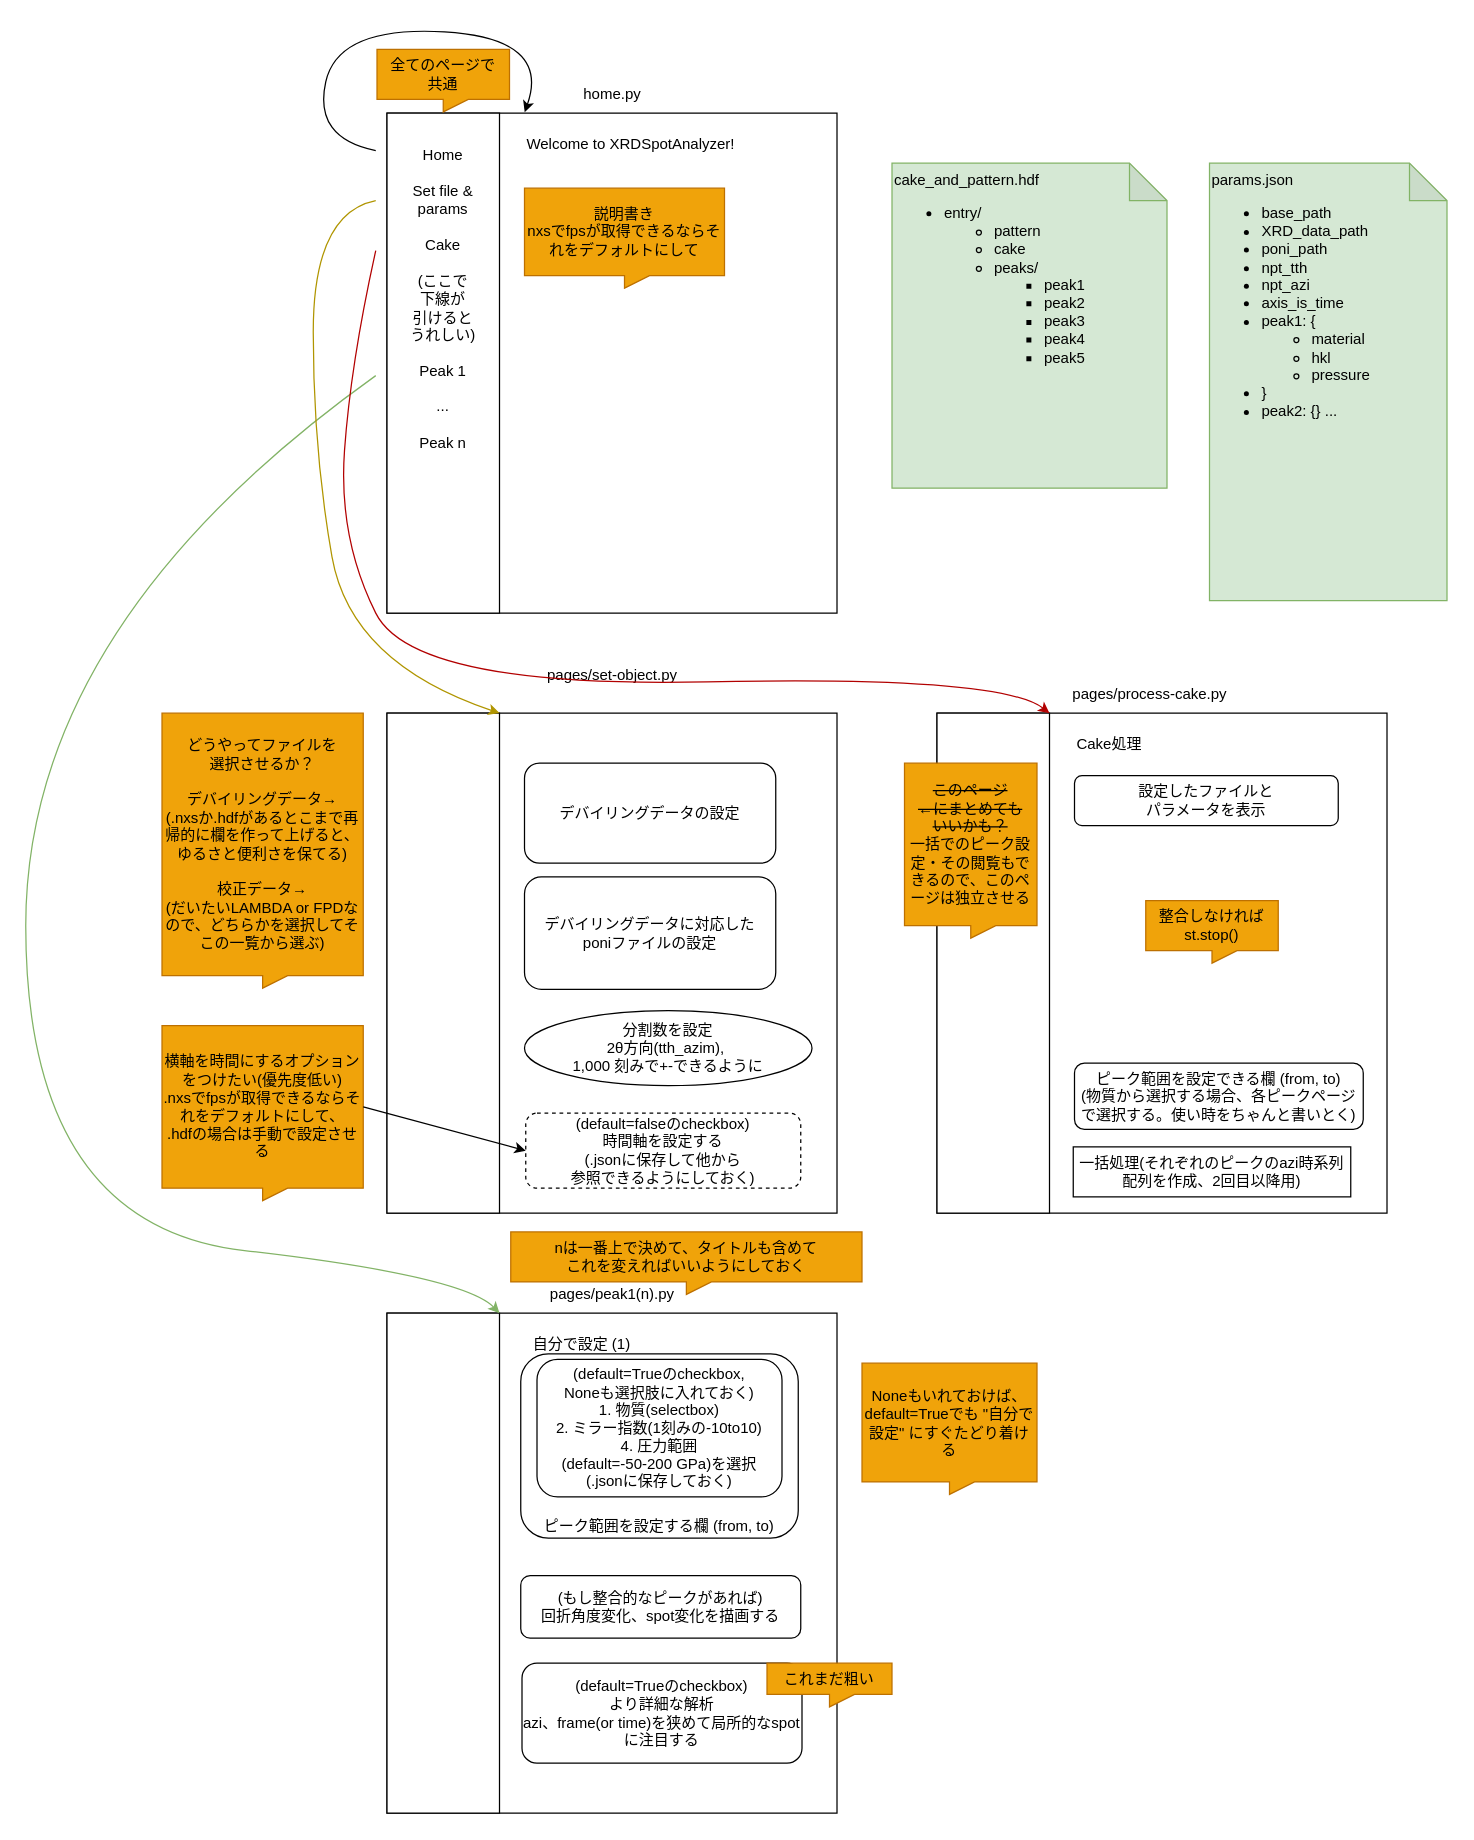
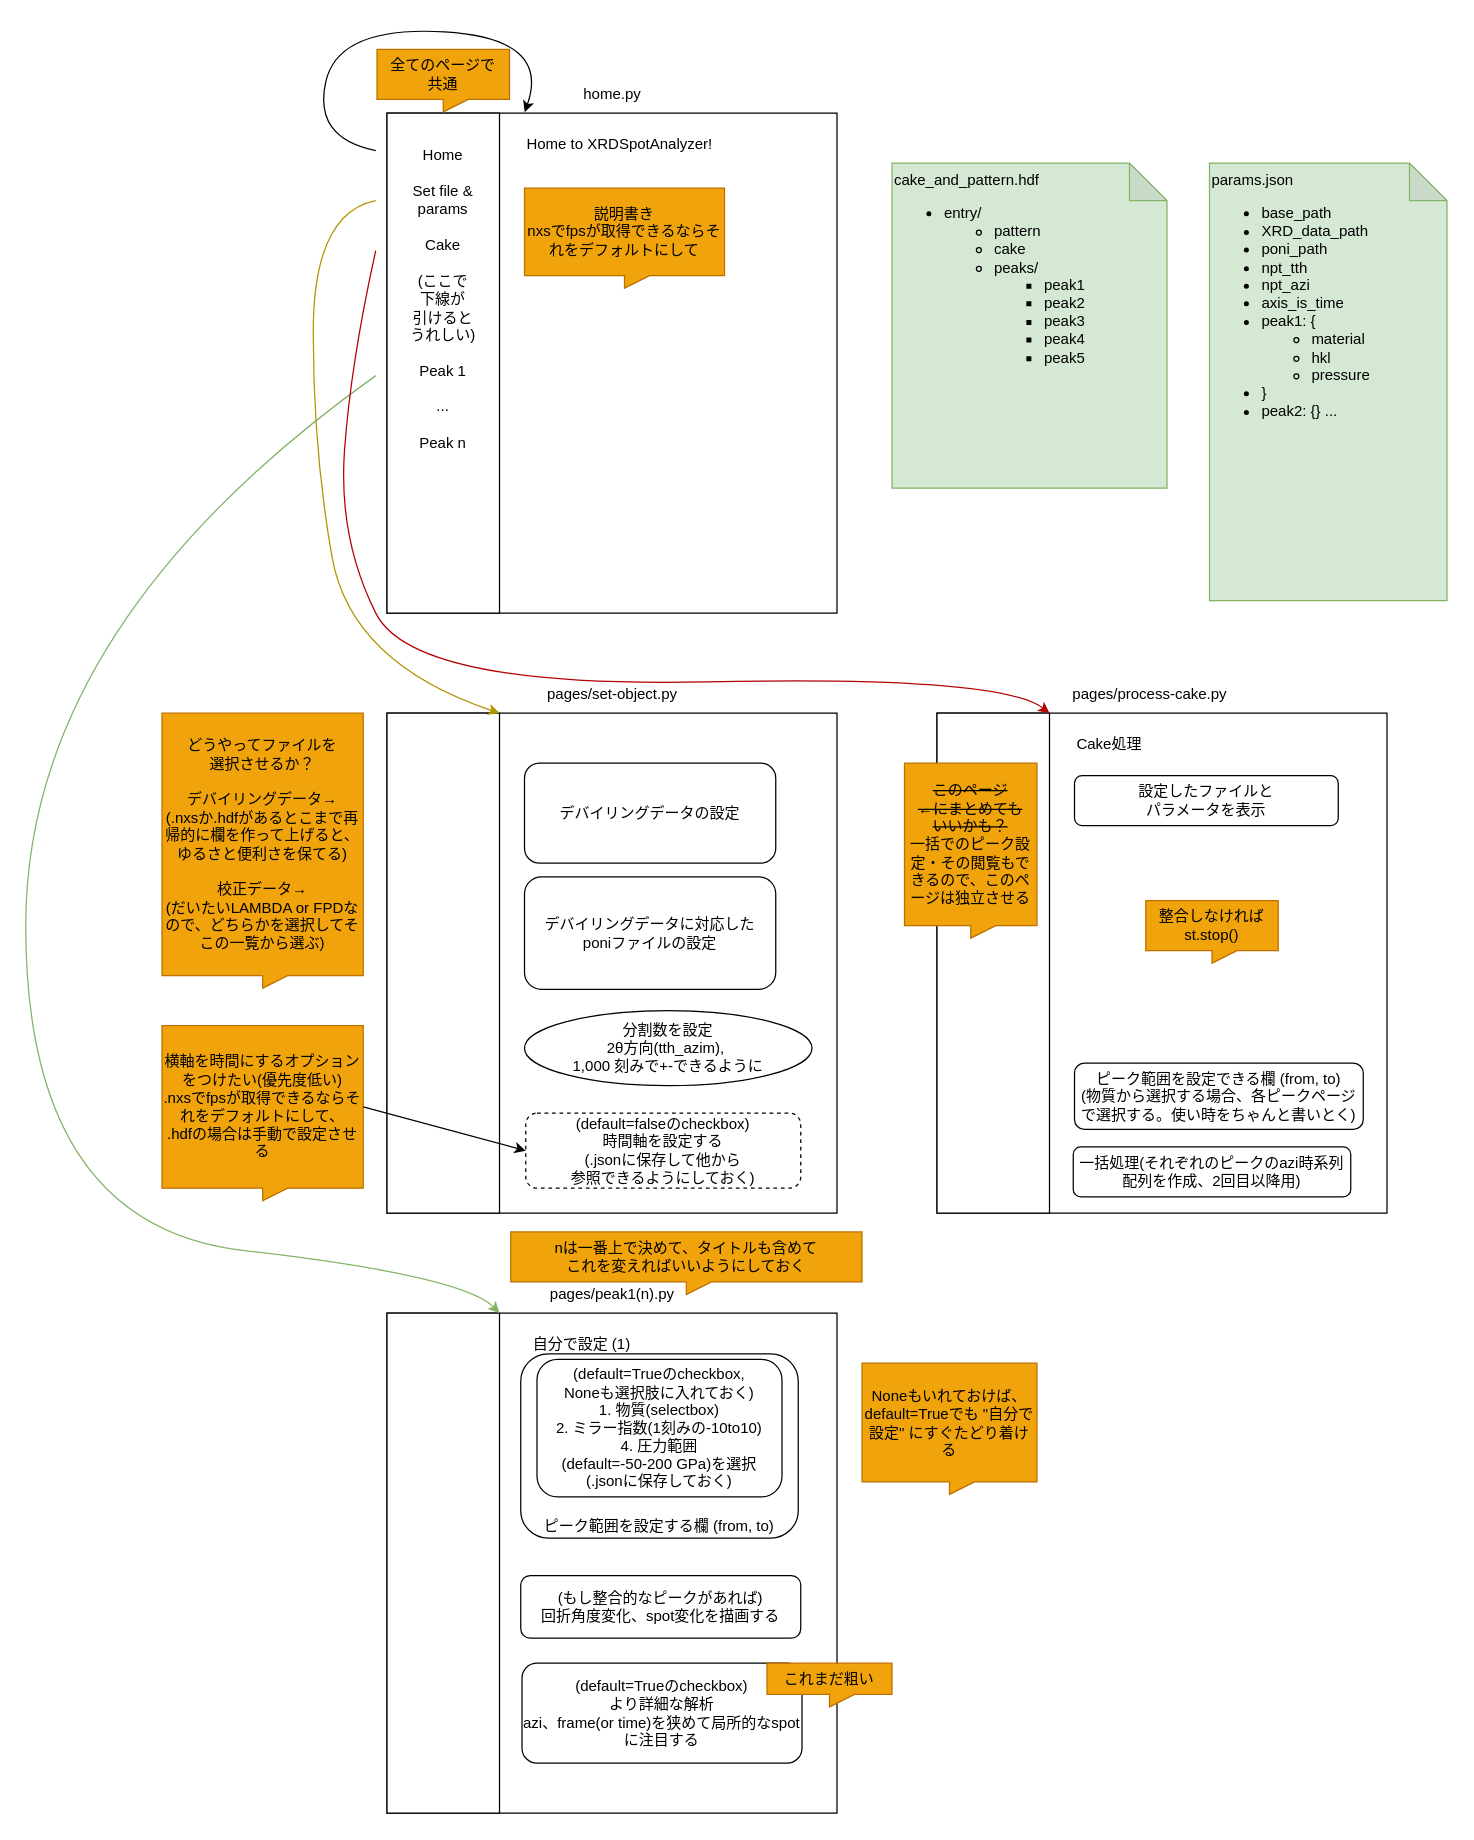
- <mxCell id="5" value="Welcome to XRDSpotAnalyzer!" style="text;html=1;strokeColor=none;fillColor=none;align=left;verticalAlign=middle;whiteSpace=wrap;rounded=0;" parent="1" vertex="1"><mxGeometry x="419" y="100" width="220" height="30" as="geometry" /></mxCell>
+ <mxCell id="5" value="Home to XRDSpotAnalyzer!" style="text;html=1;strokeColor=none;fillColor=none;align=left;verticalAlign=middle;whiteSpace=wrap;rounded=0;" parent="1" vertex="1"><mxGeometry x="419" y="100" width="220" height="30" as="geometry" /></mxCell>
- <mxCell id="10" value="pages/set-object.py" style="text;html=1;align=center;verticalAlign=middle;resizable=0;points=[];autosize=1;strokeColor=none;fillColor=none;" parent="1" vertex="1"><mxGeometry x="424" y="525" width="130" height="30" as="geometry" /></mxCell>
+ <mxCell id="10" value="pages/set-object.py" style="text;html=1;align=center;verticalAlign=middle;resizable=0;points=[];autosize=1;strokeColor=none;fillColor=none;" parent="1" vertex="1"><mxGeometry x="424" y="540" width="130" height="30" as="geometry" /></mxCell>
- <mxCell id="35" value="&lt;font&gt;一括処理(それぞれのピークのazi時系列配列を作成、2回目以降用)&lt;/font&gt;" style="whiteSpace=wrap;html=1;fontSize=12;fontColor=#000000;verticalAlign=middle;rounded=0;" parent="1" vertex="1"><mxGeometry x="858" y="917" width="222" height="40" as="geometry" /></mxCell>
+ <mxCell id="35" value="&lt;font&gt;一括処理(それぞれのピークのazi時系列配列を作成、2回目以降用)&lt;/font&gt;" style="rounded=1;whiteSpace=wrap;html=1;fontSize=12;fontColor=#000000;verticalAlign=middle;" parent="1" vertex="1"><mxGeometry x="858" y="917" width="222" height="40" as="geometry" /></mxCell>
